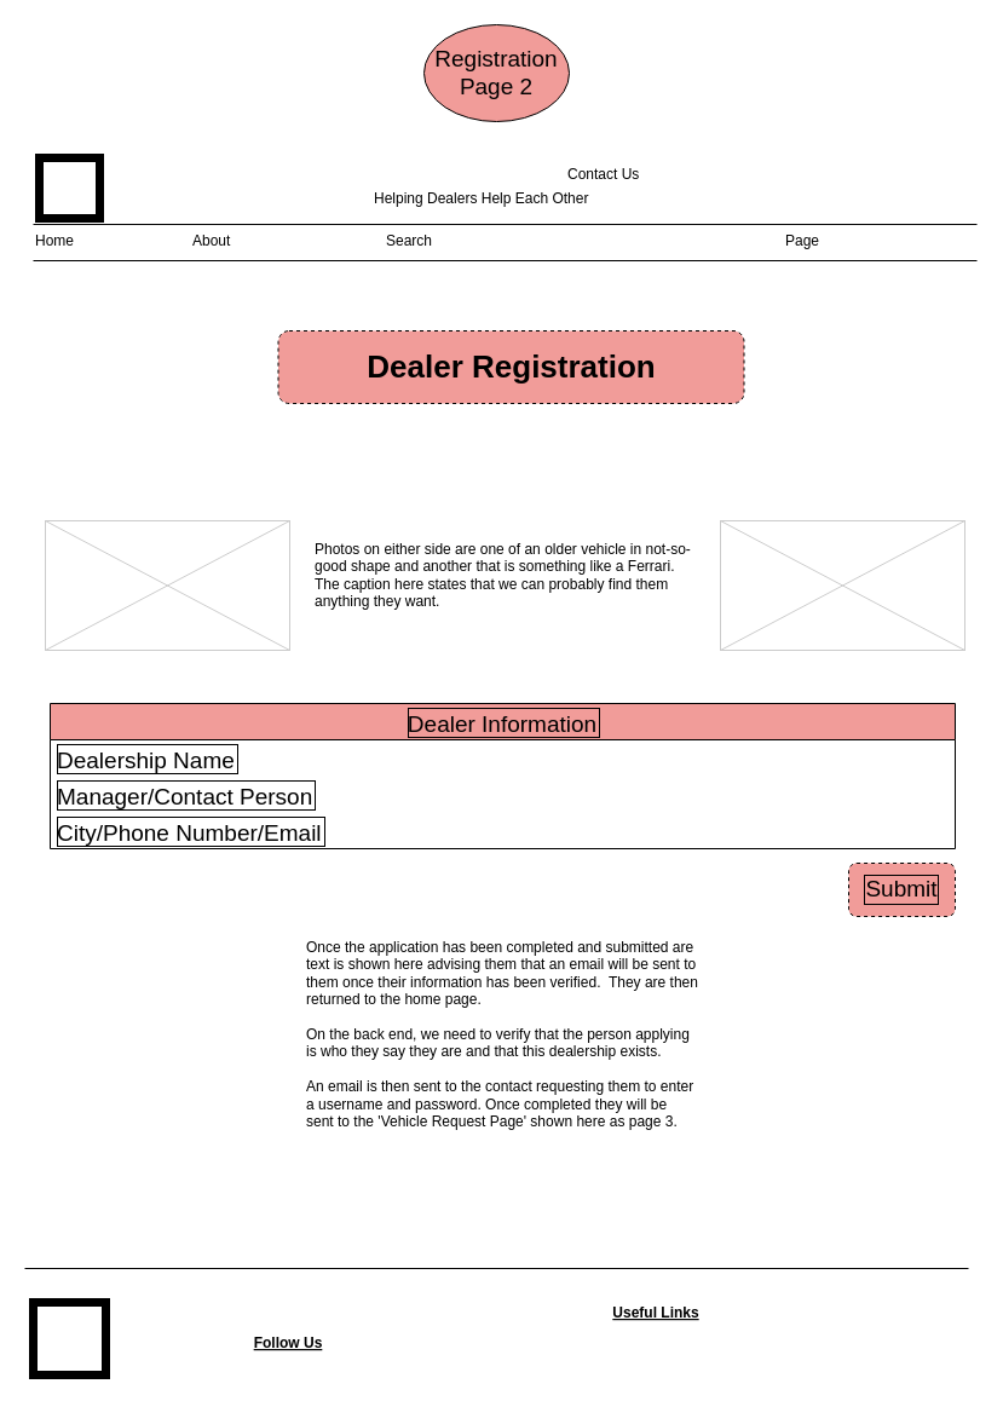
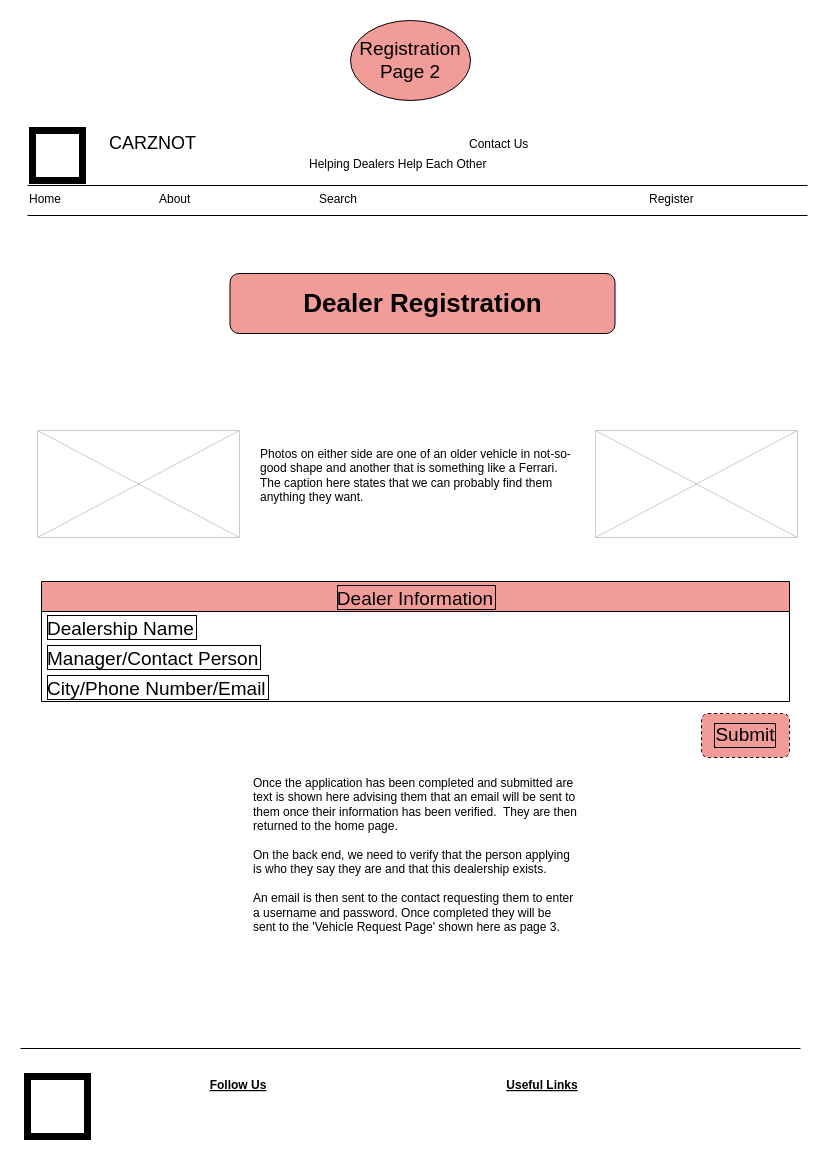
+ <mxCell id="2" value="CARZNOT" style="text;spacingTop=-5;fontSize=18;fontStyle=0" vertex="1" parent="1"><mxGeometry x="107" y="130" width="230" height="20" as="geometry" /></mxCell>
- <mxCell id="11" value="Page" style="text;spacingTop=-5;" vertex="1" parent="1"><mxGeometry x="647" y="190" width="30" height="20" as="geometry" /></mxCell>
+ <mxCell id="11" value="Register" style="text;spacingTop=-5;" vertex="1" parent="1"><mxGeometry x="647" y="190" width="30" height="20" as="geometry" /></mxCell>
- <mxCell id="20" value="Dealer Registration" style="rounded=1;whiteSpace=wrap;html=1;fontSize=26;fillColor=#F19C99;fontStyle=1;dashed=1;" vertex="1" parent="1"><mxGeometry x="229.5" y="273" width="385" height="60" as="geometry" /></mxCell>
+ <mxCell id="20" value="Dealer Registration" style="rounded=1;whiteSpace=wrap;html=1;fontSize=26;fillColor=#F19C99;fontStyle=1" vertex="1" parent="1"><mxGeometry x="229.5" y="273" width="385" height="60" as="geometry" /></mxCell>
- <mxCell id="15" value="Follow Us" style="text;spacingTop=-5;align=center;fontStyle=5" vertex="1" parent="1"><mxGeometry x="218" y="1101" width="40" height="30" as="geometry" /></mxCell>
+ <mxCell id="15" value="Follow Us" style="text;spacingTop=-5;align=center;fontStyle=5" vertex="1" parent="1"><mxGeometry x="218" y="1076" width="40" height="30" as="geometry" /></mxCell>
